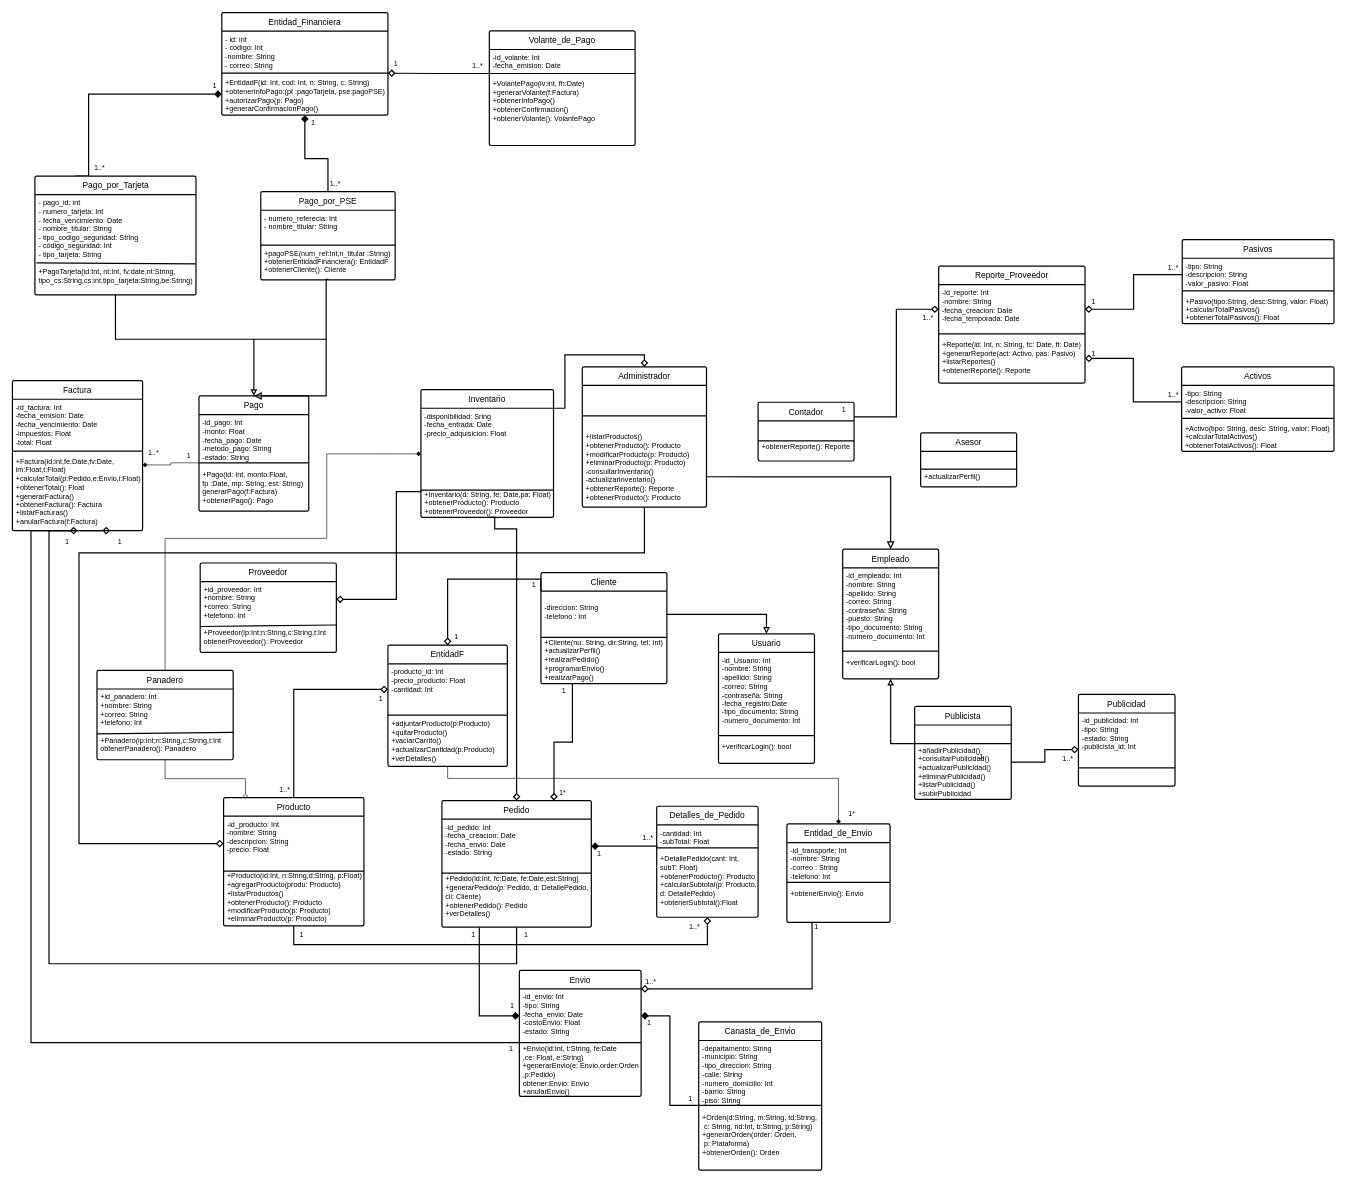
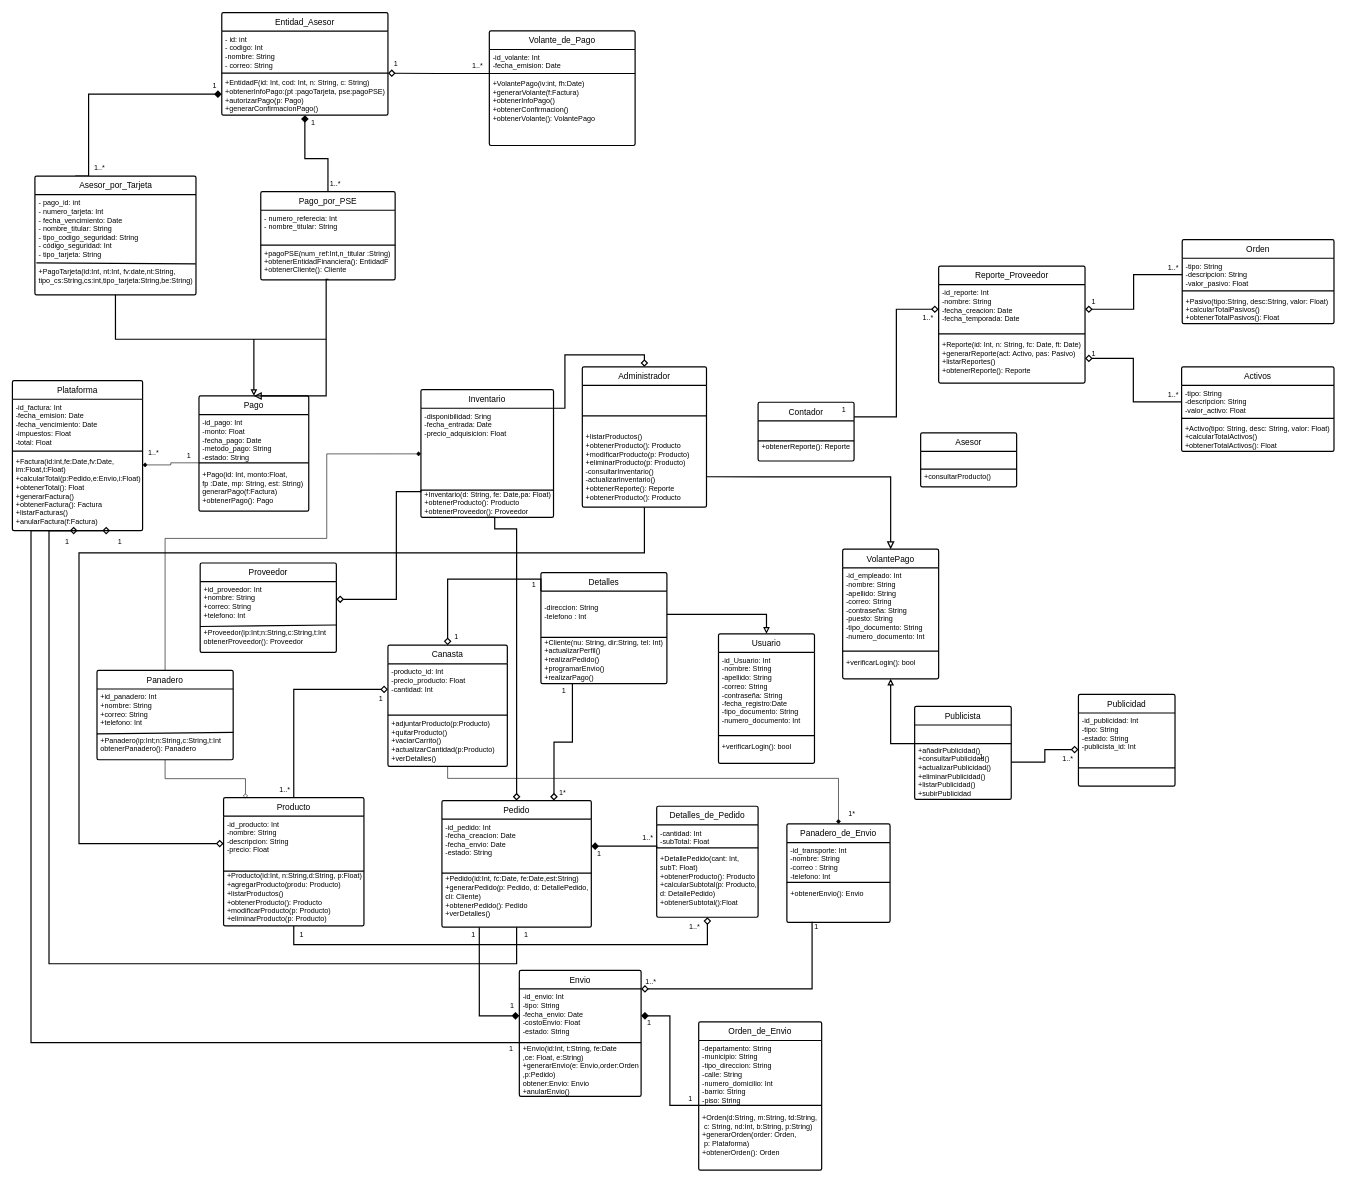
- <mxCell id="107" value="Entidad_Financiera" style="swimlane;childLayout=stackLayout;horizontal=1;startSize=31;horizontalStack=0;rounded=1;fontSize=14;fontStyle=0;strokeWidth=2;resizeParent=0;resizeLast=1;shadow=0;dashed=0;align=center;arcSize=3;whiteSpace=wrap;html=1;" vertex="1" parent="1"><mxGeometry x="369" y="20.5" width="277" height="171" as="geometry" /></mxCell>
+ <mxCell id="107" value="Entidad_Asesor" style="swimlane;childLayout=stackLayout;horizontal=1;startSize=31;horizontalStack=0;rounded=1;fontSize=14;fontStyle=0;strokeWidth=2;resizeParent=0;resizeLast=1;shadow=0;dashed=0;align=center;arcSize=3;whiteSpace=wrap;html=1;" vertex="1" parent="1"><mxGeometry x="369" y="20.5" width="277" height="171" as="geometry" /></mxCell>
- <mxCell id="72" value="Pago_por_Tarjeta" style="swimlane;childLayout=stackLayout;horizontal=1;startSize=31;horizontalStack=0;rounded=1;fontSize=14;fontStyle=0;strokeWidth=2;resizeParent=0;resizeLast=1;shadow=0;dashed=0;align=center;arcSize=3;whiteSpace=wrap;html=1;" vertex="1" parent="1"><mxGeometry x="57.5" y="293" width="268.5" height="198" as="geometry" /></mxCell>
+ <mxCell id="72" value="Asesor_por_Tarjeta" style="swimlane;childLayout=stackLayout;horizontal=1;startSize=31;horizontalStack=0;rounded=1;fontSize=14;fontStyle=0;strokeWidth=2;resizeParent=0;resizeLast=1;shadow=0;dashed=0;align=center;arcSize=3;whiteSpace=wrap;html=1;" vertex="1" parent="1"><mxGeometry x="57.5" y="293" width="268.5" height="198" as="geometry" /></mxCell>
- <mxCell id="103" value="Pasivos" style="swimlane;childLayout=stackLayout;horizontal=1;startSize=31;horizontalStack=0;rounded=1;fontSize=14;fontStyle=0;strokeWidth=2;resizeParent=0;resizeLast=1;shadow=0;dashed=0;align=center;arcSize=3;whiteSpace=wrap;html=1;" vertex="1" parent="1"><mxGeometry x="1970" y="399" width="253" height="140" as="geometry" /></mxCell>
+ <mxCell id="103" value="Orden" style="swimlane;childLayout=stackLayout;horizontal=1;startSize=31;horizontalStack=0;rounded=1;fontSize=14;fontStyle=0;strokeWidth=2;resizeParent=0;resizeLast=1;shadow=0;dashed=0;align=center;arcSize=3;whiteSpace=wrap;html=1;" vertex="1" parent="1"><mxGeometry x="1970" y="399" width="253" height="140" as="geometry" /></mxCell>
- <mxCell id="43" value="Factura" style="swimlane;childLayout=stackLayout;horizontal=1;startSize=31;horizontalStack=0;rounded=1;fontSize=14;fontStyle=0;strokeWidth=2;resizeParent=0;resizeLast=1;shadow=0;dashed=0;align=center;arcSize=3;whiteSpace=wrap;html=1;" vertex="1" parent="1"><mxGeometry x="20" y="634" width="217" height="250" as="geometry" /></mxCell>
+ <mxCell id="43" value="Plataforma" style="swimlane;childLayout=stackLayout;horizontal=1;startSize=31;horizontalStack=0;rounded=1;fontSize=14;fontStyle=0;strokeWidth=2;resizeParent=0;resizeLast=1;shadow=0;dashed=0;align=center;arcSize=3;whiteSpace=wrap;html=1;" vertex="1" parent="1"><mxGeometry x="20" y="634" width="217" height="250" as="geometry" /></mxCell>
- <mxCell id="11" value="&lt;div&gt;&lt;br&gt;&lt;/div&gt;&lt;div&gt;&lt;br&gt;&lt;/div&gt;&lt;div&gt;&lt;font style=&quot;vertical-align: inherit;&quot;&gt;&lt;font style=&quot;vertical-align: inherit;&quot;&gt;+actualizarPerfil()&lt;/font&gt;&lt;/font&gt;&lt;/div&gt;" style="align=left;strokeColor=none;fillColor=none;spacingLeft=4;fontSize=12;verticalAlign=top;resizable=0;rotatable=0;part=1;html=1;" vertex="1" parent="10"><mxGeometry y="31" width="160" height="59" as="geometry" /></mxCell>
+ <mxCell id="11" value="&lt;div&gt;&lt;br&gt;&lt;/div&gt;&lt;div&gt;&lt;br&gt;&lt;/div&gt;&lt;div&gt;&lt;font style=&quot;vertical-align: inherit;&quot;&gt;&lt;font style=&quot;vertical-align: inherit;&quot;&gt;+consultarProducto()&lt;/font&gt;&lt;/font&gt;&lt;/div&gt;" style="align=left;strokeColor=none;fillColor=none;spacingLeft=4;fontSize=12;verticalAlign=top;resizable=0;rotatable=0;part=1;html=1;" vertex="1" parent="10"><mxGeometry y="31" width="160" height="59" as="geometry" /></mxCell>
- <mxCell id="2" value="Empleado" style="swimlane;childLayout=stackLayout;horizontal=1;startSize=31;horizontalStack=0;rounded=1;fontSize=14;fontStyle=0;strokeWidth=2;resizeParent=0;resizeLast=1;shadow=0;dashed=0;align=center;arcSize=3;whiteSpace=wrap;html=1;" vertex="1" parent="1"><mxGeometry x="1404" y="915" width="160" height="216" as="geometry" /></mxCell>
+ <mxCell id="2" value="VolantePago" style="swimlane;childLayout=stackLayout;horizontal=1;startSize=31;horizontalStack=0;rounded=1;fontSize=14;fontStyle=0;strokeWidth=2;resizeParent=0;resizeLast=1;shadow=0;dashed=0;align=center;arcSize=3;whiteSpace=wrap;html=1;" vertex="1" parent="1"><mxGeometry x="1404" y="915" width="160" height="216" as="geometry" /></mxCell>
- <mxCell id="6" value="Cliente" style="swimlane;childLayout=stackLayout;horizontal=1;startSize=31;horizontalStack=0;rounded=1;fontSize=14;fontStyle=0;strokeWidth=2;resizeParent=0;resizeLast=1;shadow=0;dashed=0;align=center;arcSize=3;whiteSpace=wrap;html=1;" vertex="1" parent="1"><mxGeometry x="901" y="954" width="210" height="185" as="geometry" /></mxCell>
+ <mxCell id="6" value="Detalles" style="swimlane;childLayout=stackLayout;horizontal=1;startSize=31;horizontalStack=0;rounded=1;fontSize=14;fontStyle=0;strokeWidth=2;resizeParent=0;resizeLast=1;shadow=0;dashed=0;align=center;arcSize=3;whiteSpace=wrap;html=1;" vertex="1" parent="1"><mxGeometry x="901" y="954" width="210" height="185" as="geometry" /></mxCell>
- <mxCell id="13" value="EntidadF" style="swimlane;childLayout=stackLayout;horizontal=1;startSize=31;horizontalStack=0;rounded=1;fontSize=14;fontStyle=0;strokeWidth=2;resizeParent=0;resizeLast=1;shadow=0;dashed=0;align=center;arcSize=3;whiteSpace=wrap;html=1;" vertex="1" parent="1"><mxGeometry x="646" y="1075" width="199" height="202" as="geometry"><mxRectangle x="-95" y="386" width="154" height="31" as="alternateBounds" /></mxGeometry></mxCell>
+ <mxCell id="13" value="Canasta" style="swimlane;childLayout=stackLayout;horizontal=1;startSize=31;horizontalStack=0;rounded=1;fontSize=14;fontStyle=0;strokeWidth=2;resizeParent=0;resizeLast=1;shadow=0;dashed=0;align=center;arcSize=3;whiteSpace=wrap;html=1;" vertex="1" parent="1"><mxGeometry x="646" y="1075" width="199" height="202" as="geometry"><mxRectangle x="-95" y="386" width="154" height="31" as="alternateBounds" /></mxGeometry></mxCell>
- <mxCell id="65" value="Entidad_de_Envio" style="swimlane;childLayout=stackLayout;horizontal=1;startSize=31;horizontalStack=0;rounded=1;fontSize=14;fontStyle=0;strokeWidth=2;resizeParent=0;resizeLast=1;shadow=0;dashed=0;align=center;arcSize=3;whiteSpace=wrap;html=1;" vertex="1" parent="1"><mxGeometry x="1311" y="1373" width="172" height="164" as="geometry" /></mxCell>
+ <mxCell id="65" value="Panadero_de_Envio" style="swimlane;childLayout=stackLayout;horizontal=1;startSize=31;horizontalStack=0;rounded=1;fontSize=14;fontStyle=0;strokeWidth=2;resizeParent=0;resizeLast=1;shadow=0;dashed=0;align=center;arcSize=3;whiteSpace=wrap;html=1;" vertex="1" parent="1"><mxGeometry x="1311" y="1373" width="172" height="164" as="geometry" /></mxCell>
- <mxCell id="36" value="Canasta_de_Envio" style="swimlane;childLayout=stackLayout;horizontal=1;startSize=31;horizontalStack=0;rounded=1;fontSize=14;fontStyle=0;strokeWidth=2;resizeParent=0;resizeLast=1;shadow=0;dashed=0;align=center;arcSize=3;whiteSpace=wrap;html=1;" vertex="1" parent="1"><mxGeometry x="1164" y="1703" width="205" height="247" as="geometry" /></mxCell>
+ <mxCell id="36" value="Orden_de_Envio" style="swimlane;childLayout=stackLayout;horizontal=1;startSize=31;horizontalStack=0;rounded=1;fontSize=14;fontStyle=0;strokeWidth=2;resizeParent=0;resizeLast=1;shadow=0;dashed=0;align=center;arcSize=3;whiteSpace=wrap;html=1;" vertex="1" parent="1"><mxGeometry x="1164" y="1703" width="205" height="247" as="geometry" /></mxCell>
